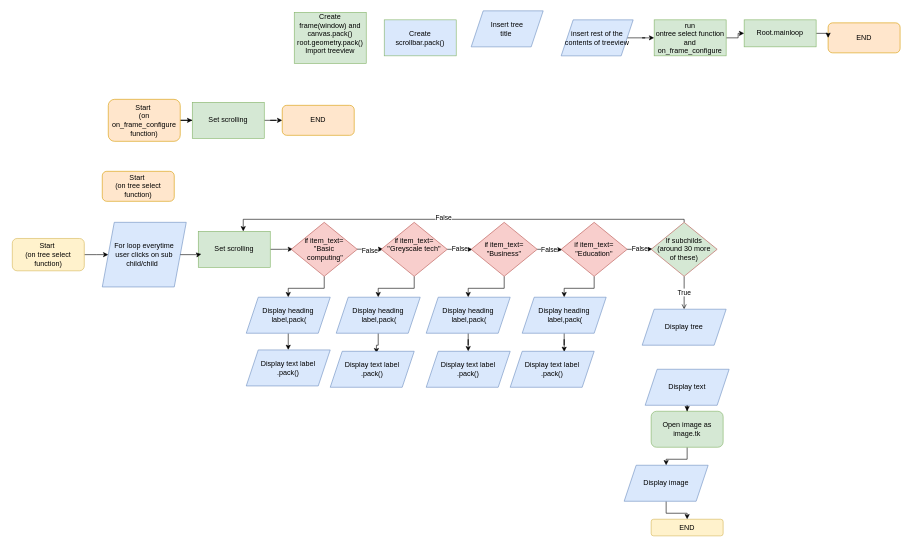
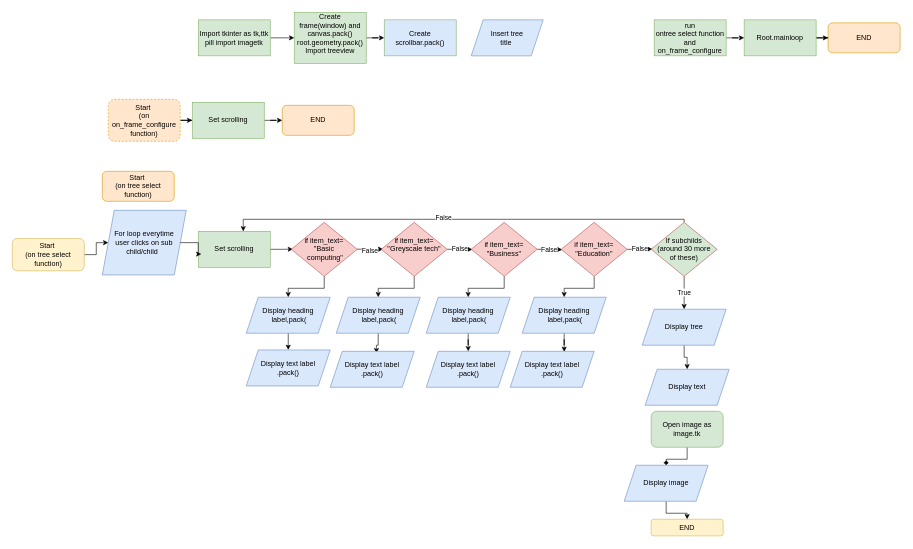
- <mxCell id="5" value="Insert tree&lt;div&gt;title&amp;nbsp;&lt;/div&gt;" style="shape=parallelogram;perimeter=parallelogramPerimeter;whiteSpace=wrap;html=1;fixedSize=1;fillColor=#dae8fc;strokeColor=#6c8ebf;" parent="1" vertex="1"><mxGeometry x="785" y="17.5" width="120" height="60" as="geometry" /></mxCell>
+ <mxCell id="5" value="Insert tree&lt;div&gt;title&amp;nbsp;&lt;/div&gt;" style="shape=parallelogram;perimeter=parallelogramPerimeter;whiteSpace=wrap;html=1;fixedSize=1;fillColor=#dae8fc;strokeColor=#6c8ebf;" parent="1" vertex="1"><mxGeometry x="785" y="32.5" width="120" height="60" as="geometry" /></mxCell>
- <mxCell id="12" value="Root.mainloop" style="rounded=0;whiteSpace=wrap;html=1;fillColor=#d5e8d4;strokeColor=#82b366;" parent="1" vertex="1"><mxGeometry x="1240" y="32.5" width="120" height="45" as="geometry" /></mxCell>
+ <mxCell id="12" value="Root.mainloop" style="rounded=0;whiteSpace=wrap;html=1;fillColor=#d5e8d4;strokeColor=#82b366;" parent="1" vertex="1"><mxGeometry x="1240" y="32.5" width="120" height="60" as="geometry" /></mxCell>
+ <mxCell id="7" value="Import tkinter as tk,ttk&lt;div&gt;pill import imagetk&lt;/div&gt;" style="rounded=0;whiteSpace=wrap;html=1;fillColor=#d5e8d4;strokeColor=#82b366;" parent="1" vertex="1"><mxGeometry x="330" y="32.5" width="120" height="60" as="geometry" /></mxCell>
+ <mxCell id="6" style="edgeStyle=orthogonalEdgeStyle;rounded=0;orthogonalLoop=1;jettySize=auto;html=1;entryX=0;entryY=0.5;entryDx=0;entryDy=0;" edge="1" parent="1" source="7" target="3"><mxGeometry relative="1" as="geometry" /></mxCell>
+ <mxCell id="2" style="edgeStyle=orthogonalEdgeStyle;rounded=0;orthogonalLoop=1;jettySize=auto;html=1;entryX=0;entryY=0.5;entryDx=0;entryDy=0;" parent="1" source="3" target="4" edge="1"><mxGeometry relative="1" as="geometry" /></mxCell>
- <mxCell id="9" value="insert rest of the contents of treeview" style="shape=parallelogram;perimeter=parallelogramPerimeter;whiteSpace=wrap;html=1;fixedSize=1;fillColor=#dae8fc;strokeColor=#6c8ebf;" parent="1" vertex="1"><mxGeometry x="935" y="32.5" width="120" height="60" as="geometry" /></mxCell>
- <mxCell id="8" style="edgeStyle=orthogonalEdgeStyle;rounded=0;orthogonalLoop=1;jettySize=auto;html=1;entryX=0;entryY=0.5;entryDx=0;entryDy=0;" edge="1" parent="1" source="9" target="14"><mxGeometry relative="1" as="geometry" /></mxCell>
- <mxCell id="17" value="Start&amp;nbsp;&lt;div&gt;(on on_frame_configure&lt;/div&gt;&lt;div&gt;function)&lt;/div&gt;" style="rounded=1;whiteSpace=wrap;html=1;fillColor=#ffe6cc;strokeColor=#d79b00;" vertex="1" parent="1"><mxGeometry x="180" y="165" width="120" height="70" as="geometry" /></mxCell>
+ <mxCell id="17" value="Start&amp;nbsp;&lt;div&gt;(on on_frame_configure&lt;/div&gt;&lt;div&gt;function)&lt;/div&gt;" style="rounded=1;whiteSpace=wrap;html=1;fillColor=#ffe6cc;strokeColor=#d79b00;dashed=1;" vertex="1" parent="1"><mxGeometry x="180" y="165" width="120" height="70" as="geometry" /></mxCell>
- <mxCell id="52" value="For loop everytime&lt;div&gt;user clicks on sub&lt;/div&gt;&lt;div&gt;child/child&amp;nbsp;&amp;nbsp;&lt;/div&gt;" style="shape=parallelogram;perimeter=parallelogramPerimeter;whiteSpace=wrap;html=1;fixedSize=1;fillColor=#dae8fc;strokeColor=#6c8ebf;" vertex="1" parent="1"><mxGeometry x="170" y="370.03" width="140" height="107.72" as="geometry" /></mxCell>
+ <mxCell id="52" value="For loop everytime&lt;div&gt;user clicks on sub&lt;/div&gt;&lt;div&gt;child/child&amp;nbsp;&amp;nbsp;&lt;/div&gt;" style="shape=parallelogram;perimeter=parallelogramPerimeter;whiteSpace=wrap;html=1;fixedSize=1;fillColor=#dae8fc;strokeColor=#6c8ebf;" vertex="1" parent="1"><mxGeometry x="170" y="350.03" width="140" height="107.72" as="geometry" /></mxCell>
- <mxCell id="35" value="True" style="edgeStyle=orthogonalEdgeStyle;rounded=0;orthogonalLoop=1;jettySize=auto;html=1;endArrow=open;" edge="1" parent="1" source="38" target="40"><mxGeometry relative="1" as="geometry" /></mxCell>
+ <mxCell id="35" value="True" style="edgeStyle=orthogonalEdgeStyle;rounded=0;orthogonalLoop=1;jettySize=auto;html=1;" edge="1" parent="1" source="38" target="40"><mxGeometry relative="1" as="geometry" /></mxCell>
+ <mxCell id="39" style="edgeStyle=orthogonalEdgeStyle;rounded=0;orthogonalLoop=1;jettySize=auto;html=1;entryX=0.5;entryY=0;entryDx=0;entryDy=0;" edge="1" parent="1" source="40" target="57"><mxGeometry relative="1" as="geometry" /></mxCell>
- <mxCell id="56" style="edgeStyle=orthogonalEdgeStyle;rounded=0;orthogonalLoop=1;jettySize=auto;html=1;" edge="1" parent="1" source="57" target="61"><mxGeometry relative="1" as="geometry" /></mxCell>
- <mxCell id="60" style="edgeStyle=orthogonalEdgeStyle;rounded=0;orthogonalLoop=1;jettySize=auto;html=1;" edge="1" parent="1" source="61" target="59"><mxGeometry relative="1" as="geometry" /></mxCell>
+ <mxCell id="60" style="edgeStyle=orthogonalEdgeStyle;rounded=0;orthogonalLoop=1;jettySize=auto;html=1;endArrow=diamond;" edge="1" parent="1" source="61" target="59"><mxGeometry relative="1" as="geometry" /></mxCell>
